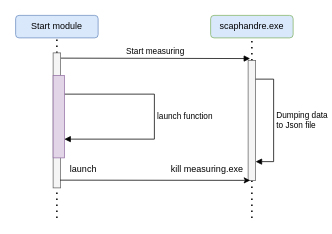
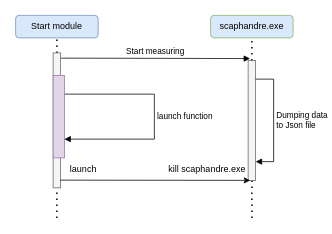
- <mxCell id="15" value="kill measuring.exe" style="text;html=1;align=center;verticalAlign=middle;resizable=0;points=[];autosize=1;strokeColor=none;fillColor=none;" vertex="1" parent="1"><mxGeometry x="210" y="210" width="130" height="30" as="geometry" /></mxCell>
+ <mxCell id="15" value="kill scaphandre.exe" style="text;html=1;align=center;verticalAlign=middle;resizable=0;points=[];autosize=1;strokeColor=none;fillColor=none;" vertex="1" parent="1"><mxGeometry x="210" y="210" width="130" height="30" as="geometry" /></mxCell>
